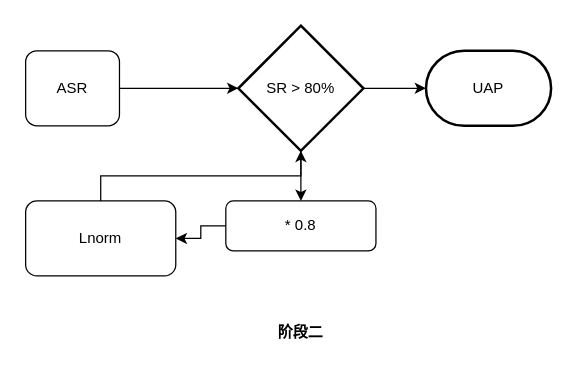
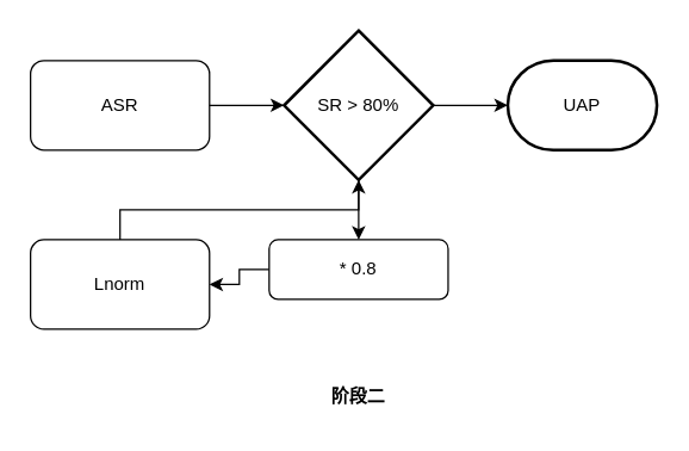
- <mxCell id="11" value="ASR" style="rounded=1;whiteSpace=wrap;html=1;" vertex="1" parent="1"><mxGeometry x="20" y="40" width="75" height="60" as="geometry" /></mxCell>
+ <mxCell id="11" value="ASR" style="rounded=1;whiteSpace=wrap;html=1;" vertex="1" parent="1"><mxGeometry x="20" y="40" width="120" height="60" as="geometry" /></mxCell>
